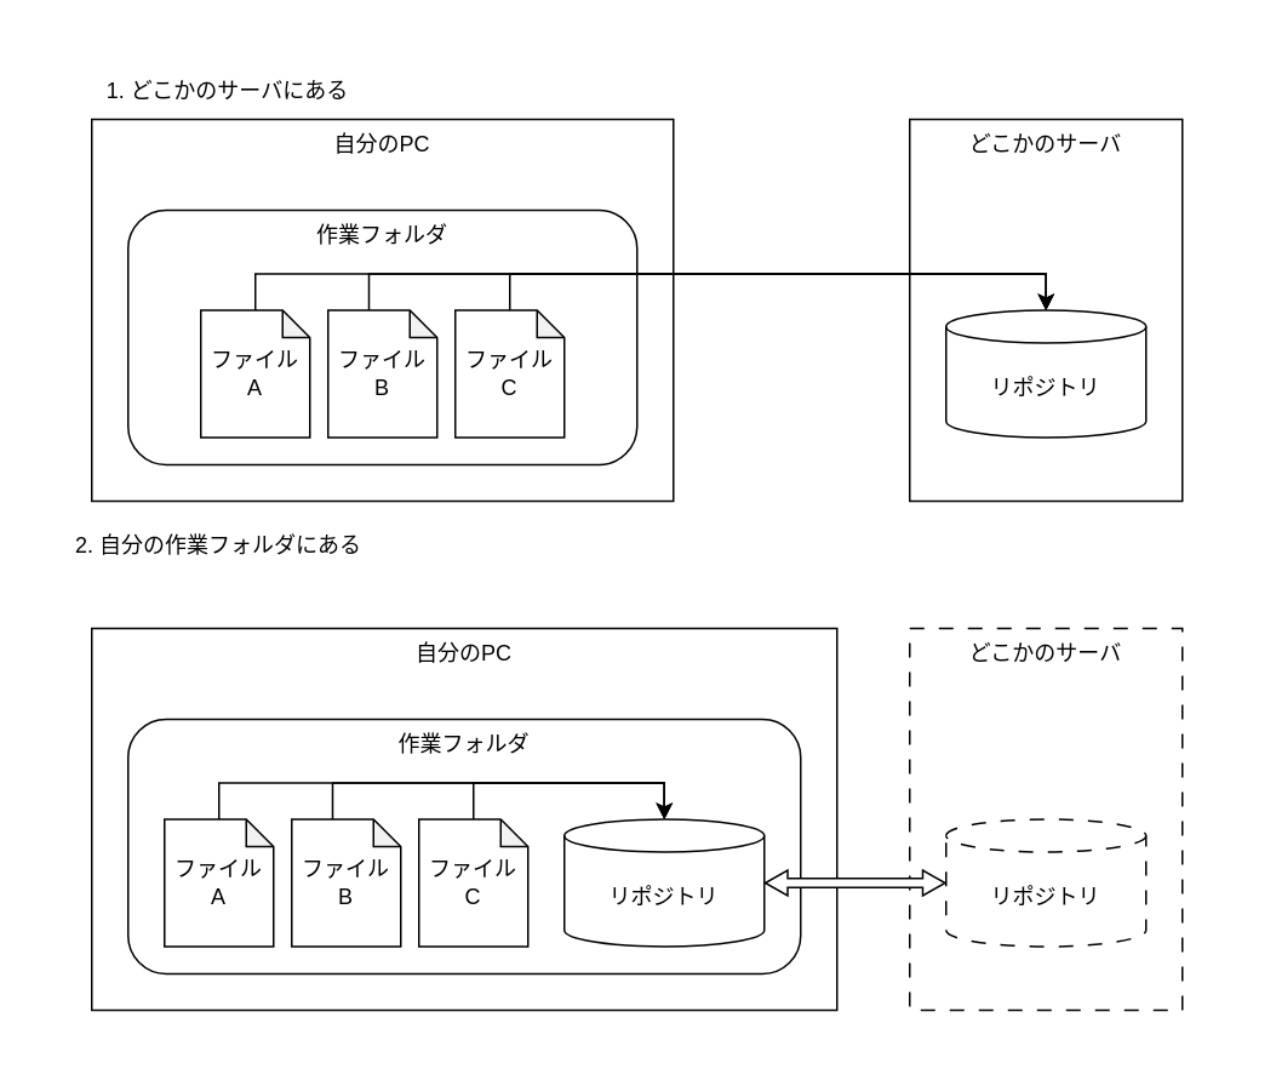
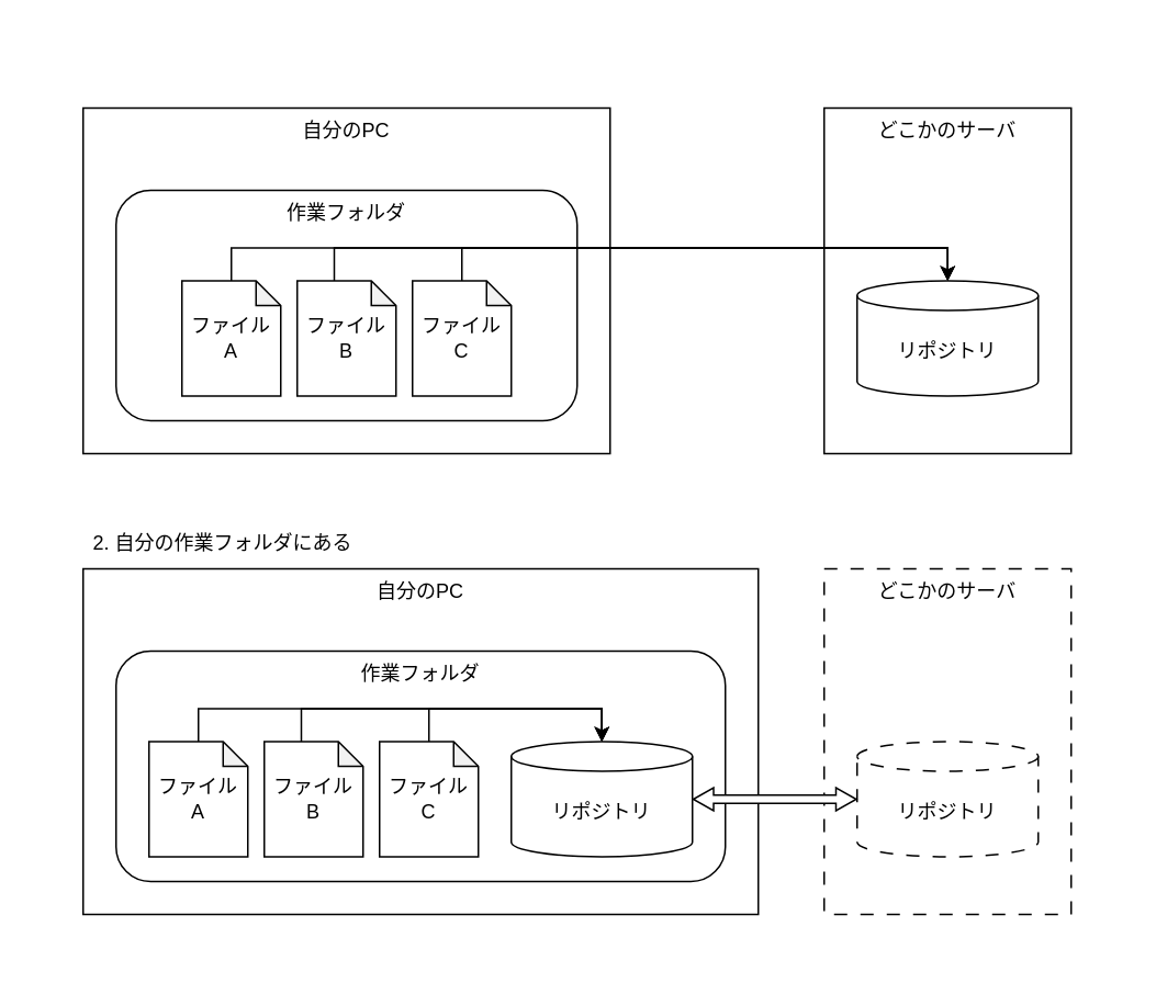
- <mxCell id="22" value="1. どこかのサーバにある" style="text;html=1;align=center;verticalAlign=middle;whiteSpace=wrap;rounded=0;" vertex="1" parent="1"><mxGeometry x="50" y="35" width="150" height="30" as="geometry" /></mxCell>
- <mxCell id="23" value="2. 自分の作業フォルダにある" style="text;html=1;align=center;verticalAlign=middle;whiteSpace=wrap;rounded=0;" vertex="1" parent="1"><mxGeometry x="35" y="285" width="170" height="30" as="geometry" /></mxCell>
+ <mxCell id="23" value="2. 自分の作業フォルダにある" style="text;html=1;align=center;verticalAlign=middle;whiteSpace=wrap;rounded=0;" vertex="1" parent="1"><mxGeometry x="50" y="315" width="170" height="30" as="geometry" /></mxCell>
